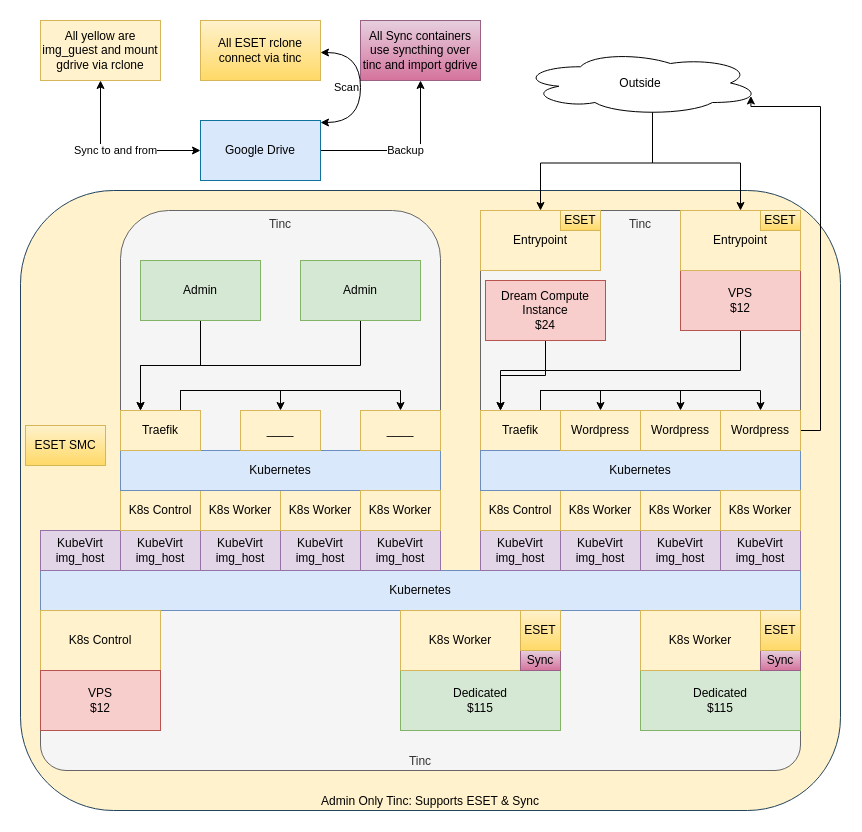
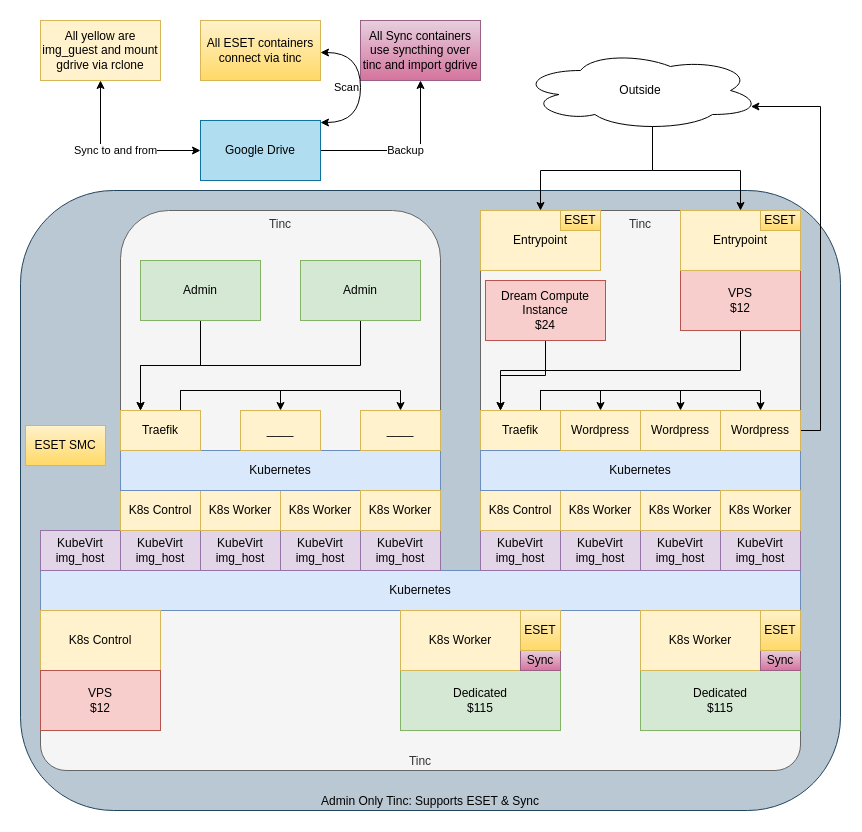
- <mxCell id="66" value="All ESET rclone connect via tinc" style="rounded=0;whiteSpace=wrap;html=1;fillColor=#fff2cc;strokeColor=#d6b656;gradientColor=#ffd966;" parent="1" vertex="1"><mxGeometry x="200" y="20" width="120" height="60" as="geometry" /></mxCell>
+ <mxCell id="66" value="All ESET containers connect via tinc" style="rounded=0;whiteSpace=wrap;html=1;fillColor=#fff2cc;strokeColor=#d6b656;gradientColor=#ffd966;" parent="1" vertex="1"><mxGeometry x="200" y="20" width="120" height="60" as="geometry" /></mxCell>
- <mxCell id="58" value="Outside" style="ellipse;shape=cloud;whiteSpace=wrap;html=1;" parent="1" vertex="1"><mxGeometry x="520" y="50" width="240" height="65" as="geometry" /></mxCell>
+ <mxCell id="58" value="Outside" style="ellipse;shape=cloud;whiteSpace=wrap;html=1;" parent="1" vertex="1"><mxGeometry x="520" y="50" width="240" height="80" as="geometry" /></mxCell>
- <mxCell id="69" value="Google Drive" style="rounded=0;whiteSpace=wrap;html=1;fillColor=#dae8fc;strokeColor=#10739e;" parent="1" vertex="1"><mxGeometry x="200" y="120" width="120" height="60" as="geometry" /></mxCell>
+ <mxCell id="69" value="Google Drive" style="rounded=0;whiteSpace=wrap;html=1;fillColor=#b1ddf0;strokeColor=#10739e;" parent="1" vertex="1"><mxGeometry x="200" y="120" width="120" height="60" as="geometry" /></mxCell>
- <mxCell id="2" value="Admin Only Tinc: Supports ESET &amp;amp; Sync" style="rounded=1;whiteSpace=wrap;html=1;fillColor=#fff2cc;strokeColor=#23445d;verticalAlign=bottom;" parent="1" vertex="1"><mxGeometry x="20" y="190" width="820" height="620" as="geometry" /></mxCell>
+ <mxCell id="2" value="Admin Only Tinc: Supports ESET &amp;amp; Sync" style="rounded=1;whiteSpace=wrap;html=1;fillColor=#bac8d3;strokeColor=#23445d;verticalAlign=bottom;" parent="1" vertex="1"><mxGeometry x="20" y="190" width="820" height="620" as="geometry" /></mxCell>
